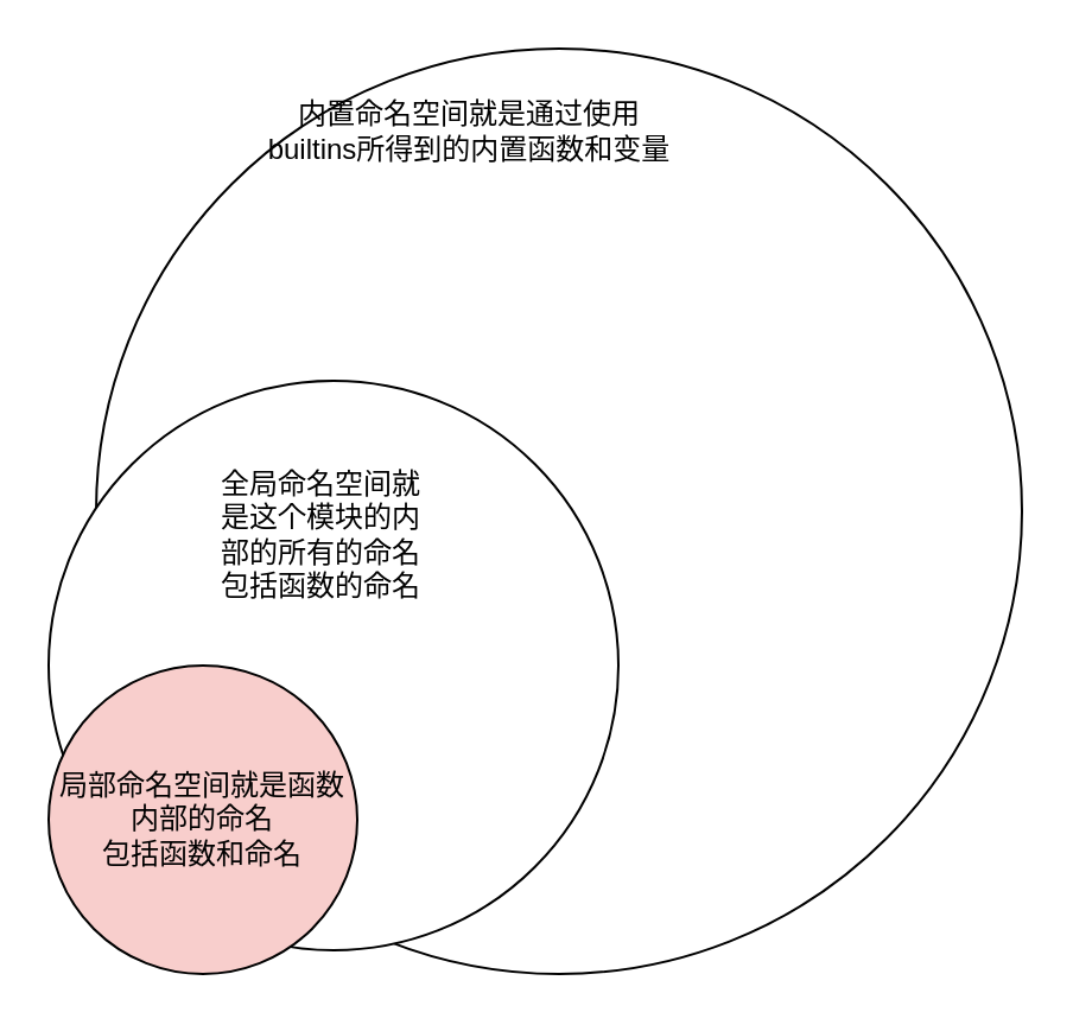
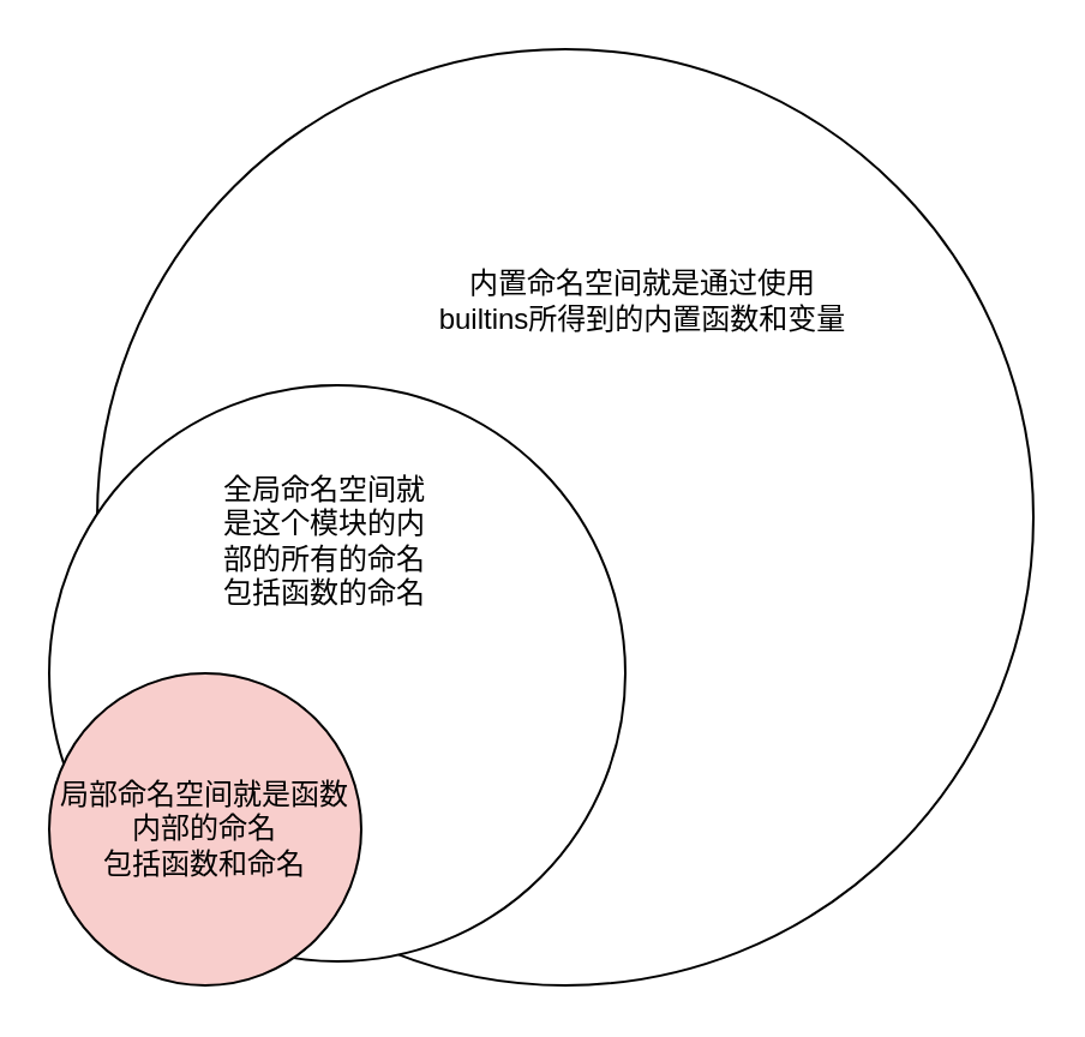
- <mxCell id="6" value="内置命名空间就是通过使用builtins所得到的内置函数和变量" style="text;html=1;strokeColor=none;fillColor=none;align=center;verticalAlign=middle;whiteSpace=wrap;rounded=0;" parent="1" vertex="1"><mxGeometry x="110" y="40" width="175" height="30" as="geometry" /></mxCell>
+ <mxCell id="6" value="内置命名空间就是通过使用builtins所得到的内置函数和变量" style="text;html=1;strokeColor=none;fillColor=none;align=center;verticalAlign=middle;whiteSpace=wrap;rounded=0;" parent="1" vertex="1"><mxGeometry x="180" y="110" width="175" height="30" as="geometry" /></mxCell>
